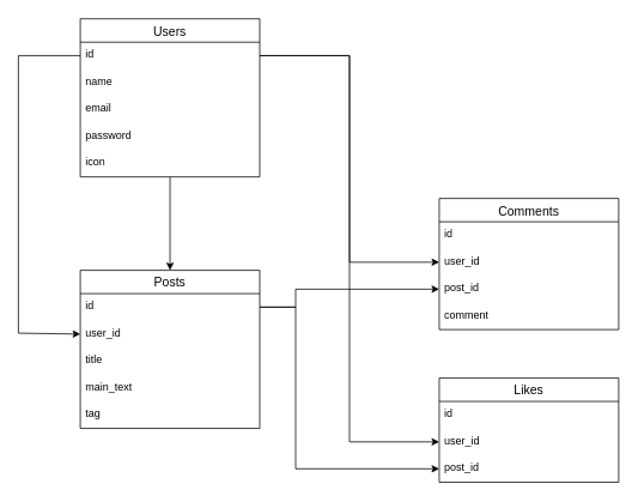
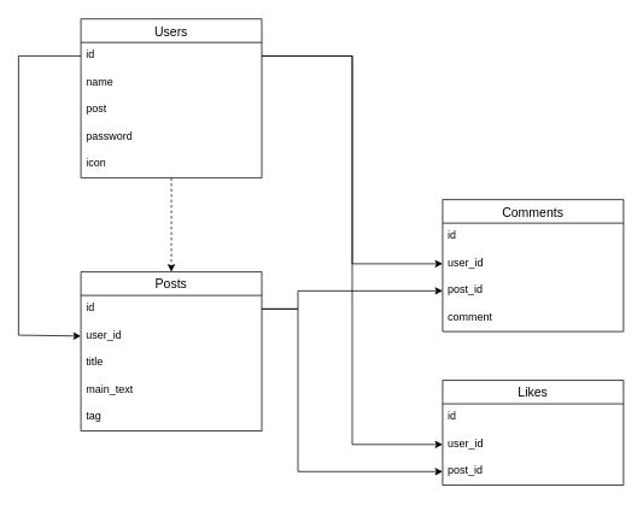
- <mxCell id="6" value="email&lt;br&gt;" style="text;strokeColor=none;fillColor=none;spacingLeft=4;spacingRight=4;overflow=hidden;rotatable=0;points=[[0,0.5],[1,0.5]];portConstraint=eastwest;fontSize=12;whiteSpace=wrap;html=1;" vertex="1" parent="3"><mxGeometry y="86" width="200" height="30" as="geometry" /></mxCell>
+ <mxCell id="6" value="post&lt;br&gt;" style="text;strokeColor=none;fillColor=none;spacingLeft=4;spacingRight=4;overflow=hidden;rotatable=0;points=[[0,0.5],[1,0.5]];portConstraint=eastwest;fontSize=12;whiteSpace=wrap;html=1;" vertex="1" parent="3"><mxGeometry y="86" width="200" height="30" as="geometry" /></mxCell>
- <mxCell id="2" style="edgeStyle=orthogonalEdgeStyle;rounded=0;orthogonalLoop=1;jettySize=auto;html=1;entryX=0.5;entryY=0;entryDx=0;entryDy=0;" edge="1" parent="1" source="3" target="13"><mxGeometry relative="1" as="geometry" /></mxCell>
+ <mxCell id="2" style="edgeStyle=orthogonalEdgeStyle;rounded=0;orthogonalLoop=1;jettySize=auto;html=1;entryX=0.5;entryY=0;entryDx=0;entryDy=0;dashed=1;" edge="1" parent="1" source="3" target="13"><mxGeometry relative="1" as="geometry" /></mxCell>
